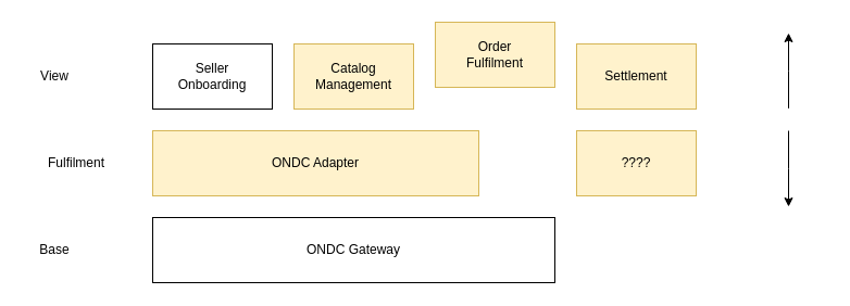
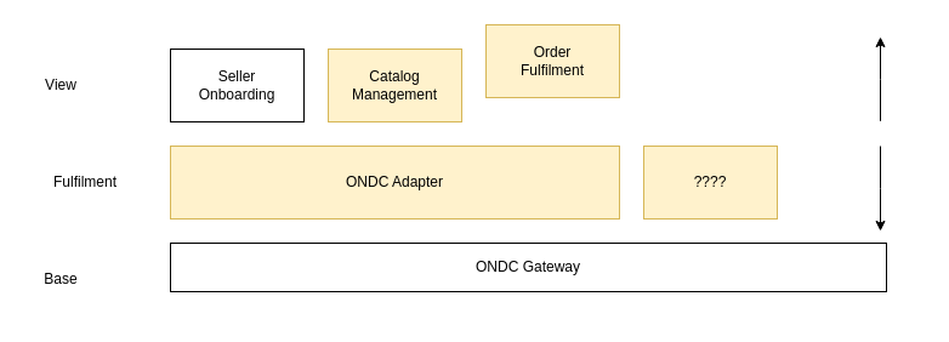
- <mxCell id="7" value="Settlement" style="rounded=0;whiteSpace=wrap;html=1;fillColor=#fff2cc;strokeColor=#d6b656;" parent="1" vertex="1"><mxGeometry x="530" y="40" width="110" height="60" as="geometry" /></mxCell>
- <mxCell id="5" value="ONDC Adapter" style="rounded=0;whiteSpace=wrap;html=1;fillColor=#fff2cc;strokeColor=#d6b656;" parent="1" vertex="1"><mxGeometry x="140" y="120" width="300" height="60" as="geometry" /></mxCell>
+ <mxCell id="5" value="ONDC Adapter" style="rounded=0;whiteSpace=wrap;html=1;fillColor=#fff2cc;strokeColor=#d6b656;" parent="1" vertex="1"><mxGeometry x="140" y="120" width="370" height="60" as="geometry" /></mxCell>
- <mxCell id="6" value="ONDC Gateway" style="rounded=0;whiteSpace=wrap;html=1;" parent="1" vertex="1"><mxGeometry x="140" y="200" width="370" height="60" as="geometry" /></mxCell>
+ <mxCell id="6" value="ONDC Gateway" style="rounded=0;whiteSpace=wrap;html=1;" parent="1" vertex="1"><mxGeometry x="140" y="200" width="590" height="40" as="geometry" /></mxCell>
